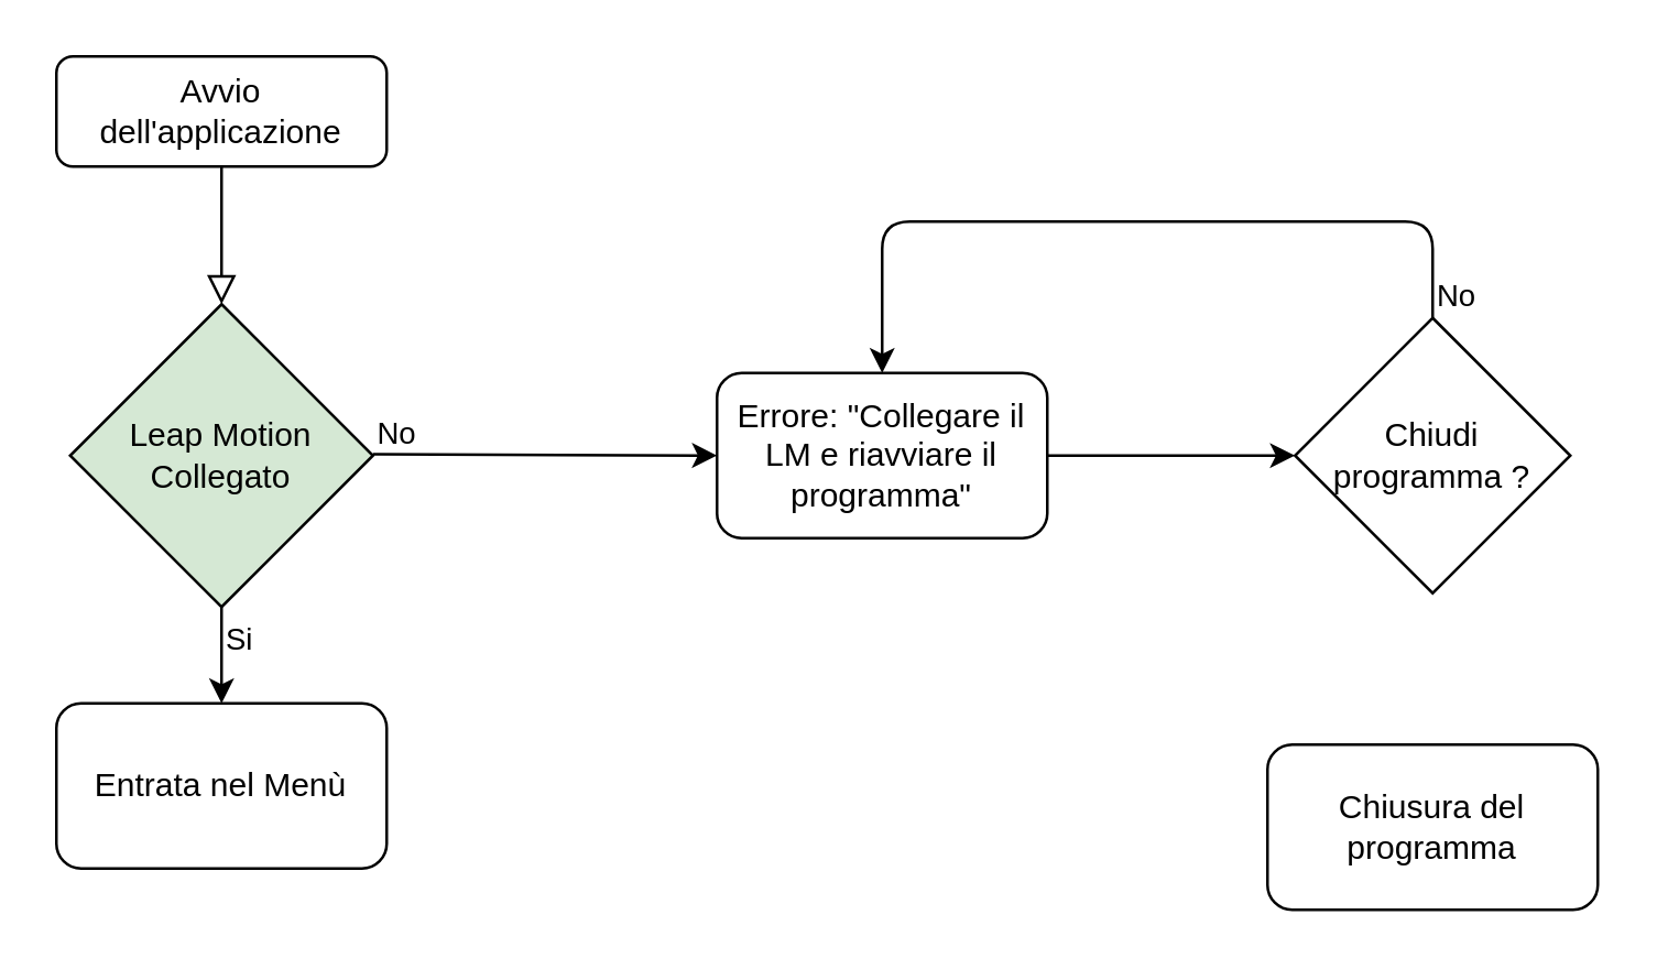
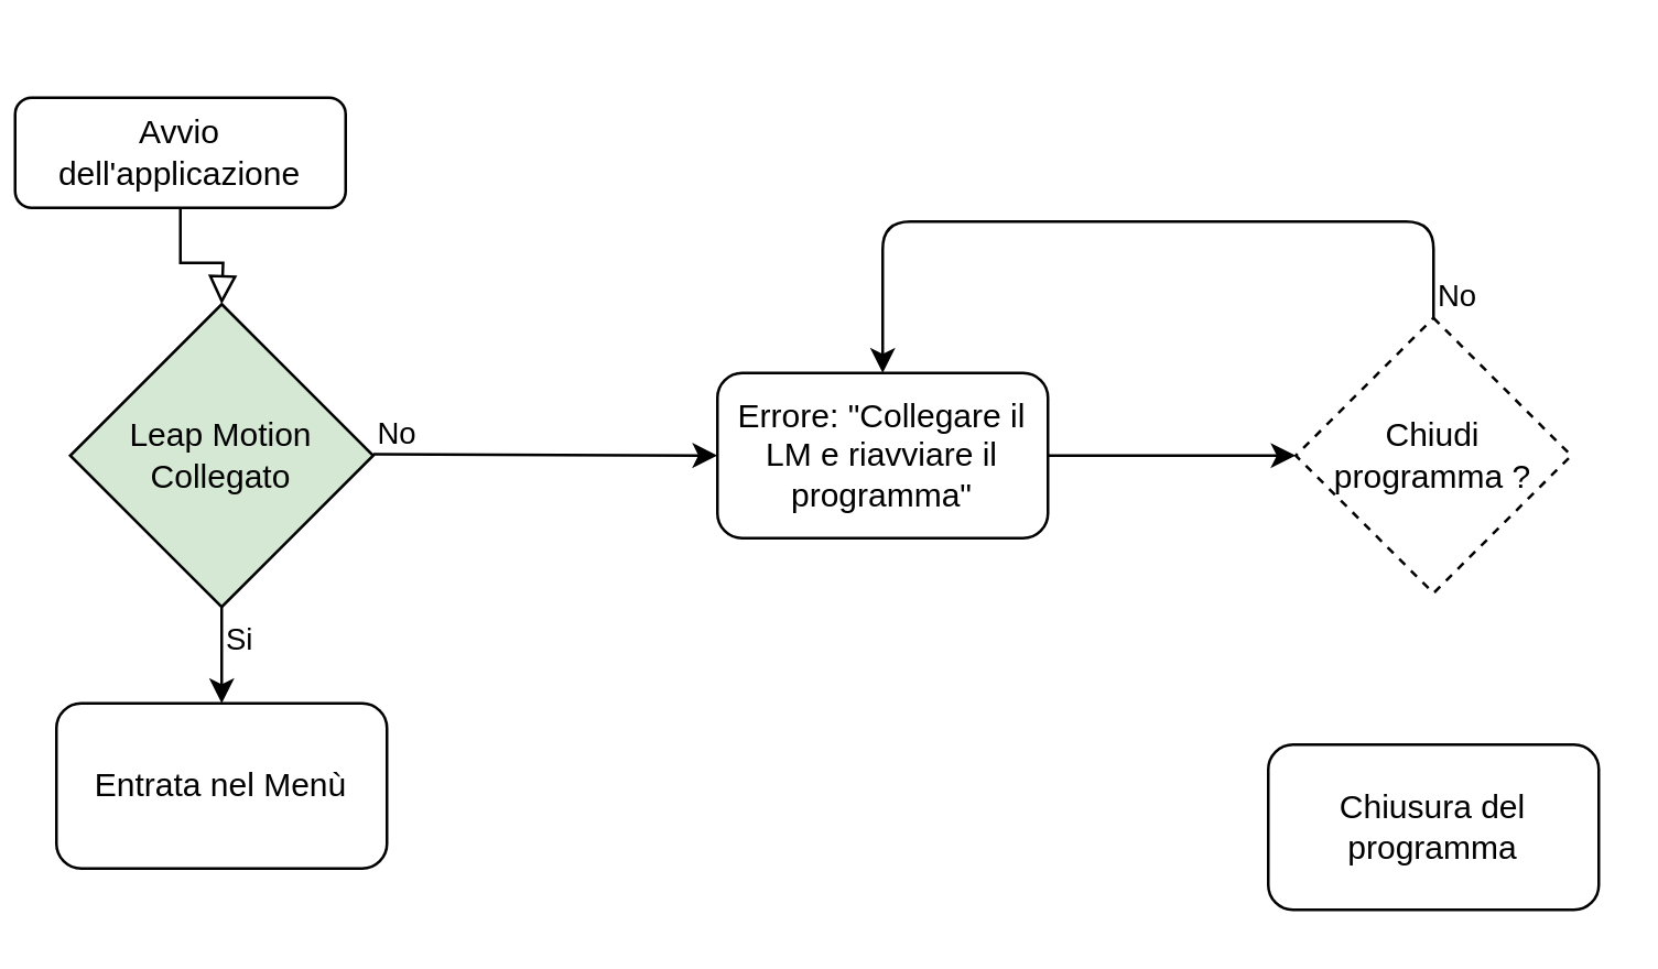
- <mxCell id="3" value="Avvio dell'applicazione" style="rounded=1;whiteSpace=wrap;html=1;fontSize=12;glass=0;strokeWidth=1;shadow=0;" parent="1" vertex="1"><mxGeometry x="20" y="20" width="120" height="40" as="geometry" /></mxCell>
+ <mxCell id="3" value="Avvio dell'applicazione" style="rounded=1;whiteSpace=wrap;html=1;fontSize=12;glass=0;strokeWidth=1;shadow=0;" parent="1" vertex="1"><mxGeometry x="5" y="35" width="120" height="40" as="geometry" /></mxCell>
- <mxCell id="10" value="Chiudi programma ?" style="rhombus;whiteSpace=wrap;html=1;" vertex="1" parent="1"><mxGeometry x="470" y="115" width="100" height="100" as="geometry" /></mxCell>
+ <mxCell id="10" value="Chiudi programma ?" style="rhombus;whiteSpace=wrap;html=1;dashed=1;" vertex="1" parent="1"><mxGeometry x="470" y="115" width="100" height="100" as="geometry" /></mxCell>
